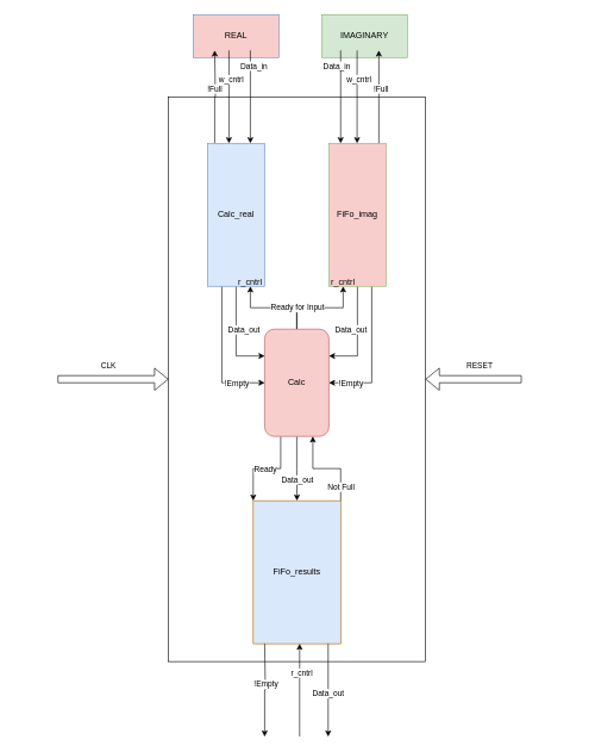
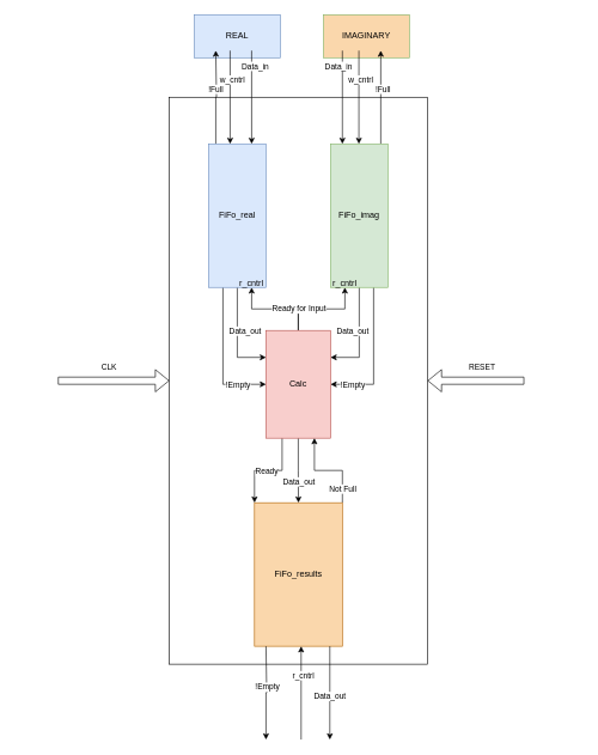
- <mxCell id="11" value="REAL" style="rounded=0;whiteSpace=wrap;html=1;fillColor=#f8cecc;strokeColor=#6c8ebf;" vertex="1" parent="1"><mxGeometry x="270" y="20" width="120" height="60" as="geometry" /></mxCell>
+ <mxCell id="11" value="REAL" style="rounded=0;whiteSpace=wrap;html=1;fillColor=#dae8fc;strokeColor=#6c8ebf;" vertex="1" parent="1"><mxGeometry x="270" y="20" width="120" height="60" as="geometry" /></mxCell>
- <mxCell id="21" value="IMAGINARY" style="rounded=0;whiteSpace=wrap;html=1;fillColor=#d5e8d4;strokeColor=#82b366;" vertex="1" parent="1"><mxGeometry x="450" y="20" width="120" height="60" as="geometry" /></mxCell>
+ <mxCell id="21" value="IMAGINARY" style="rounded=0;whiteSpace=wrap;html=1;fillColor=#fad7ac;strokeColor=#82b366;" vertex="1" parent="1"><mxGeometry x="450" y="20" width="120" height="60" as="geometry" /></mxCell>
- <mxCell id="20" value="Calc_real" style="rounded=0;whiteSpace=wrap;html=1;fillColor=#dae8fc;strokeColor=#6c8ebf;" vertex="1" parent="1"><mxGeometry x="290" y="200" width="80" height="200" as="geometry" /></mxCell>
+ <mxCell id="20" value="FiFo_real" style="rounded=0;whiteSpace=wrap;html=1;fillColor=#dae8fc;strokeColor=#6c8ebf;" vertex="1" parent="1"><mxGeometry x="290" y="200" width="80" height="200" as="geometry" /></mxCell>
- <mxCell id="28" value="FiFo_imag" style="rounded=0;whiteSpace=wrap;html=1;fillColor=#f8cecc;strokeColor=#82b366;" vertex="1" parent="1"><mxGeometry x="460" y="200" width="80" height="200" as="geometry" /></mxCell>
+ <mxCell id="28" value="FiFo_imag" style="rounded=0;whiteSpace=wrap;html=1;fillColor=#d5e8d4;strokeColor=#82b366;" vertex="1" parent="1"><mxGeometry x="460" y="200" width="80" height="200" as="geometry" /></mxCell>
- <mxCell id="10" value="Calc" style="whiteSpace=wrap;html=1;fillColor=#f8cecc;strokeColor=#b85450;rounded=1;" vertex="1" parent="1"><mxGeometry x="370" y="460" width="90" height="150" as="geometry" /></mxCell>
+ <mxCell id="10" value="Calc" style="rounded=0;whiteSpace=wrap;html=1;fillColor=#f8cecc;strokeColor=#b85450;" vertex="1" parent="1"><mxGeometry x="370" y="460" width="90" height="150" as="geometry" /></mxCell>
- <mxCell id="31" value="FiFo_results" style="rounded=0;whiteSpace=wrap;html=1;rotation=0;fillColor=#dae8fc;strokeColor=#b46504;" vertex="1" parent="1"><mxGeometry x="354" y="700" width="122.5" height="200" as="geometry" /></mxCell>
+ <mxCell id="31" value="FiFo_results" style="rounded=0;whiteSpace=wrap;html=1;rotation=0;fillColor=#fad7ac;strokeColor=#b46504;" vertex="1" parent="1"><mxGeometry x="354" y="700" width="122.5" height="200" as="geometry" /></mxCell>
